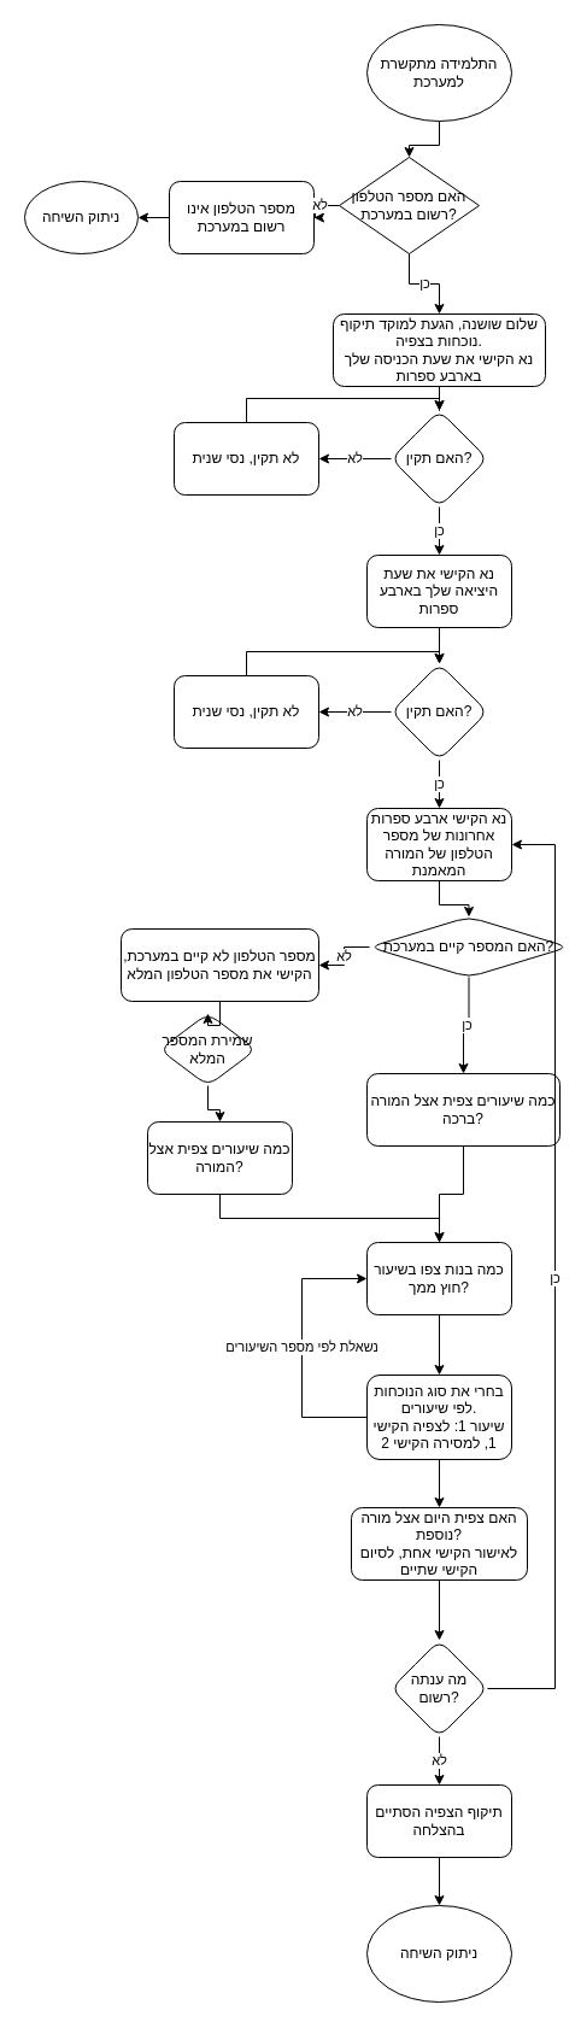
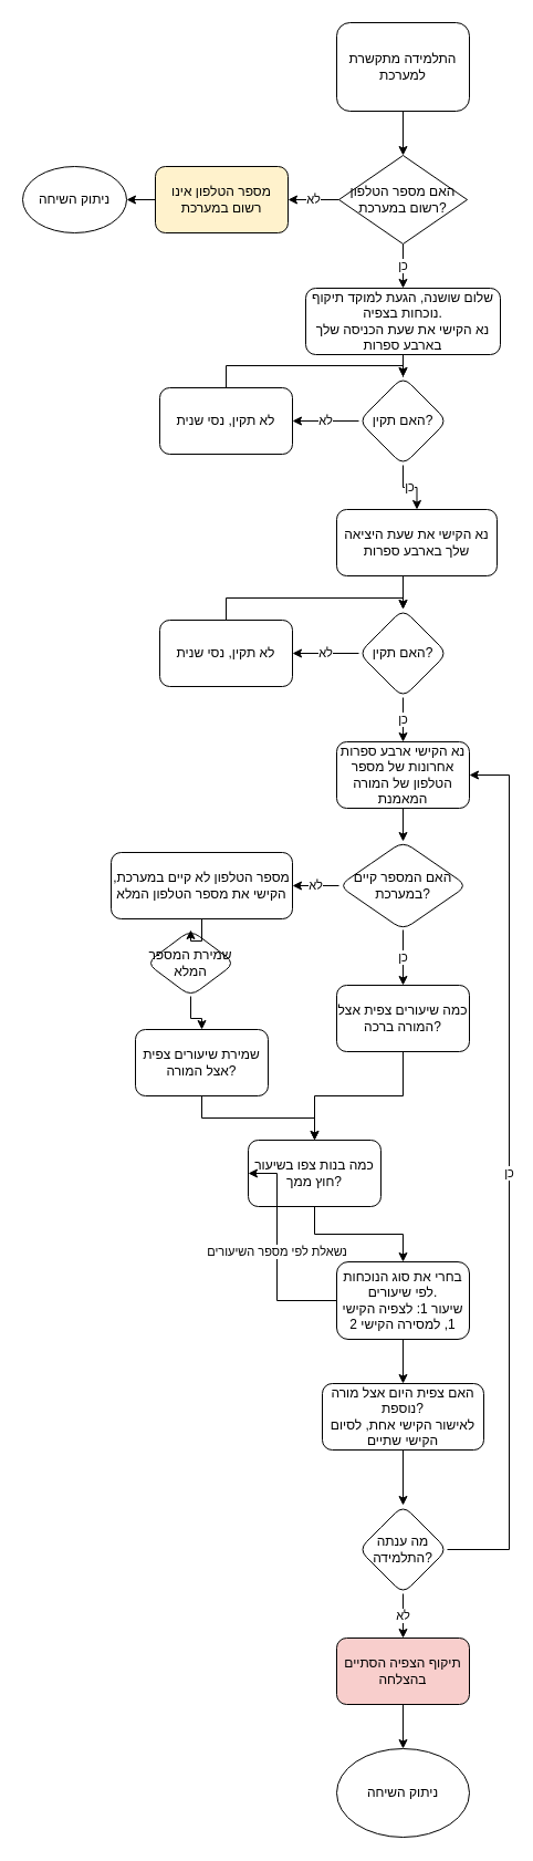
- <mxCell id="3" value="התלמידה מתקשרת למערכת" style="ellipse;whiteSpace=wrap;html=1;" parent="1" vertex="1"><mxGeometry x="304" y="20" width="120" height="80" as="geometry" /></mxCell>
+ <mxCell id="3" value="התלמידה מתקשרת למערכת" style="whiteSpace=wrap;html=1;rounded=1;" parent="1" vertex="1"><mxGeometry x="304" y="20" width="120" height="80" as="geometry" /></mxCell>
- <mxCell id="6" value="האם מספר הטלפון רשום במערכת?" style="rhombus;whiteSpace=wrap;html=1;" parent="1" vertex="1"><mxGeometry x="281" y="130" width="116" height="80" as="geometry" /></mxCell>
+ <mxCell id="6" value="האם מספר הטלפון רשום במערכת?" style="rhombus;whiteSpace=wrap;html=1;" parent="1" vertex="1"><mxGeometry x="306" y="140" width="116" height="80" as="geometry" /></mxCell>
- <mxCell id="8" value="&lt;span&gt;מספר הטלפון אינו רשום במערכת&lt;/span&gt;" style="rounded=1;whiteSpace=wrap;html=1;" parent="1" vertex="1"><mxGeometry x="140" y="150" width="120" height="60" as="geometry" /></mxCell>
+ <mxCell id="8" value="&lt;span&gt;מספר הטלפון אינו רשום במערכת&lt;/span&gt;" style="rounded=1;whiteSpace=wrap;html=1;fillColor=#fff2cc;" parent="1" vertex="1"><mxGeometry x="140" y="150" width="120" height="60" as="geometry" /></mxCell>
- <mxCell id="16" value="נא הקישי את שעת היציאה שלך בארבע ספרות" style="whiteSpace=wrap;html=1;rounded=1;" parent="1" vertex="1"><mxGeometry x="304" y="460" width="120" height="60" as="geometry" /></mxCell>
+ <mxCell id="16" value="נא הקישי את שעת היציאה שלך בארבע ספרות" style="whiteSpace=wrap;html=1;rounded=1;" parent="1" vertex="1"><mxGeometry x="304" y="460" width="145" height="60" as="geometry" /></mxCell>
- <mxCell id="28" value="האם המספר קיים במערכת?" style="rhombus;whiteSpace=wrap;html=1;rounded=1;" parent="1" vertex="1"><mxGeometry x="306" y="760" width="165" height="50" as="geometry" /></mxCell>
+ <mxCell id="28" value="האם המספר קיים במערכת?" style="rhombus;whiteSpace=wrap;html=1;rounded=1;" parent="1" vertex="1"><mxGeometry x="306" y="760" width="116" height="80" as="geometry" /></mxCell>
- <mxCell id="32" value="כמה שיעורים צפית אצל המורה ברכה?" style="whiteSpace=wrap;html=1;rounded=1;" parent="1" vertex="1"><mxGeometry x="304" y="890" width="160" height="60" as="geometry" /></mxCell>
+ <mxCell id="32" value="כמה שיעורים צפית אצל המורה ברכה?" style="whiteSpace=wrap;html=1;rounded=1;" parent="1" vertex="1"><mxGeometry x="304" y="890" width="120" height="60" as="geometry" /></mxCell>
- <mxCell id="34" value="כמה שיעורים צפית אצל המורה?" style="whiteSpace=wrap;html=1;rounded=1;" parent="1" vertex="1"><mxGeometry x="122" y="930" width="120" height="60" as="geometry" /></mxCell>
+ <mxCell id="34" value="שמירת שיעורים צפית אצל המורה?" style="whiteSpace=wrap;html=1;rounded=1;" parent="1" vertex="1"><mxGeometry x="122" y="930" width="120" height="60" as="geometry" /></mxCell>
- <mxCell id="36" value="כמה בנות צפו בשיעור חוץ ממך?" style="whiteSpace=wrap;html=1;rounded=1;" parent="1" vertex="1"><mxGeometry x="304" y="1030" width="120" height="60" as="geometry" /></mxCell>
+ <mxCell id="36" value="כמה בנות צפו בשיעור חוץ ממך?" style="whiteSpace=wrap;html=1;rounded=1;" parent="1" vertex="1"><mxGeometry x="224" y="1030" width="120" height="60" as="geometry" /></mxCell>
- <mxCell id="44" value="מה ענתה רשום?" style="rhombus;whiteSpace=wrap;html=1;rounded=1;" parent="1" vertex="1"><mxGeometry x="324" y="1360" width="80" height="80" as="geometry" /></mxCell>
+ <mxCell id="44" value="מה ענתה התלמידה?" style="rhombus;whiteSpace=wrap;html=1;rounded=1;" parent="1" vertex="1"><mxGeometry x="324" y="1360" width="80" height="80" as="geometry" /></mxCell>
- <mxCell id="46" value="תיקוף הצפיה הסתיים בהצלחה" style="whiteSpace=wrap;html=1;rounded=1;" parent="1" vertex="1"><mxGeometry x="304" y="1480" width="120" height="60" as="geometry" /></mxCell>
+ <mxCell id="46" value="תיקוף הצפיה הסתיים בהצלחה" style="whiteSpace=wrap;html=1;rounded=1;fillColor=#f8cecc;" parent="1" vertex="1"><mxGeometry x="304" y="1480" width="120" height="60" as="geometry" /></mxCell>
